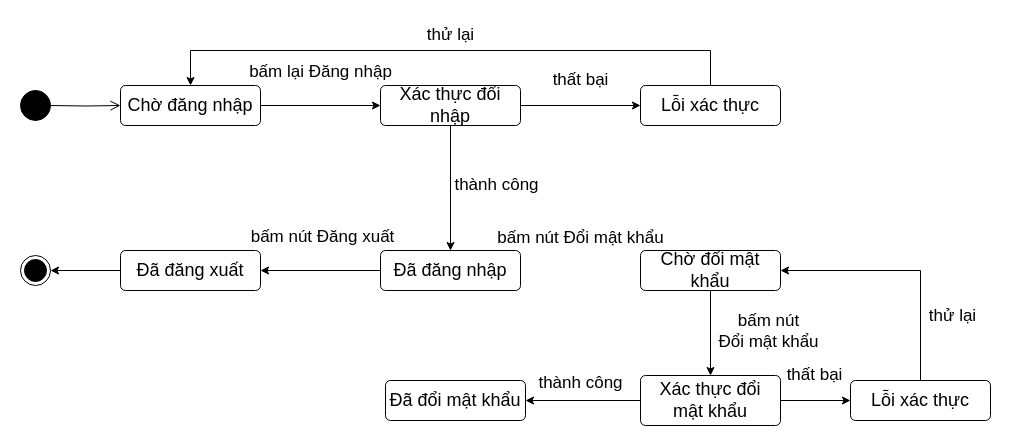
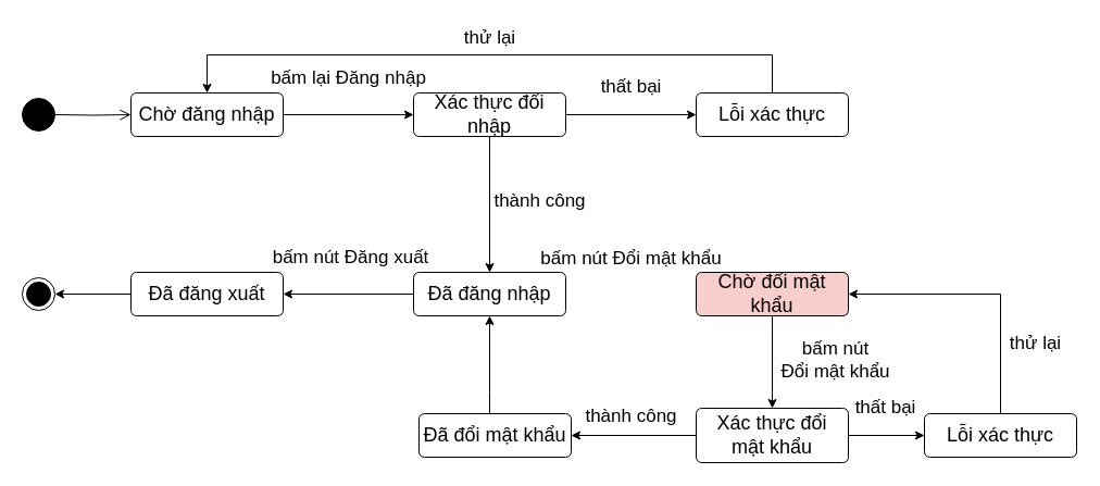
- <mxCell id="21" value="Chờ đổi mật khẩu" style="html=1;align=center;verticalAlign=middle;rounded=1;absoluteArcSize=1;arcSize=10;dashed=0;whiteSpace=wrap;fontSize=18;" parent="1" vertex="1"><mxGeometry x="640" y="250" width="140" height="40" as="geometry" /></mxCell>
+ <mxCell id="21" value="Chờ đổi mật khẩu" style="html=1;align=center;verticalAlign=middle;rounded=1;absoluteArcSize=1;arcSize=10;dashed=0;whiteSpace=wrap;fontSize=18;fillColor=#f8cecc;" parent="1" vertex="1"><mxGeometry x="640" y="250" width="140" height="40" as="geometry" /></mxCell>
+ <mxCell id="32" style="edgeStyle=orthogonalEdgeStyle;rounded=0;orthogonalLoop=1;jettySize=auto;html=1;entryX=0.5;entryY=1;entryDx=0;entryDy=0;fontSize=18;verticalAlign=middle;" parent="1" source="33" target="13" edge="1"><mxGeometry relative="1" as="geometry"><Array as="points"><mxPoint x="450" y="360" /><mxPoint x="450" y="360" /></Array></mxGeometry></mxCell>
